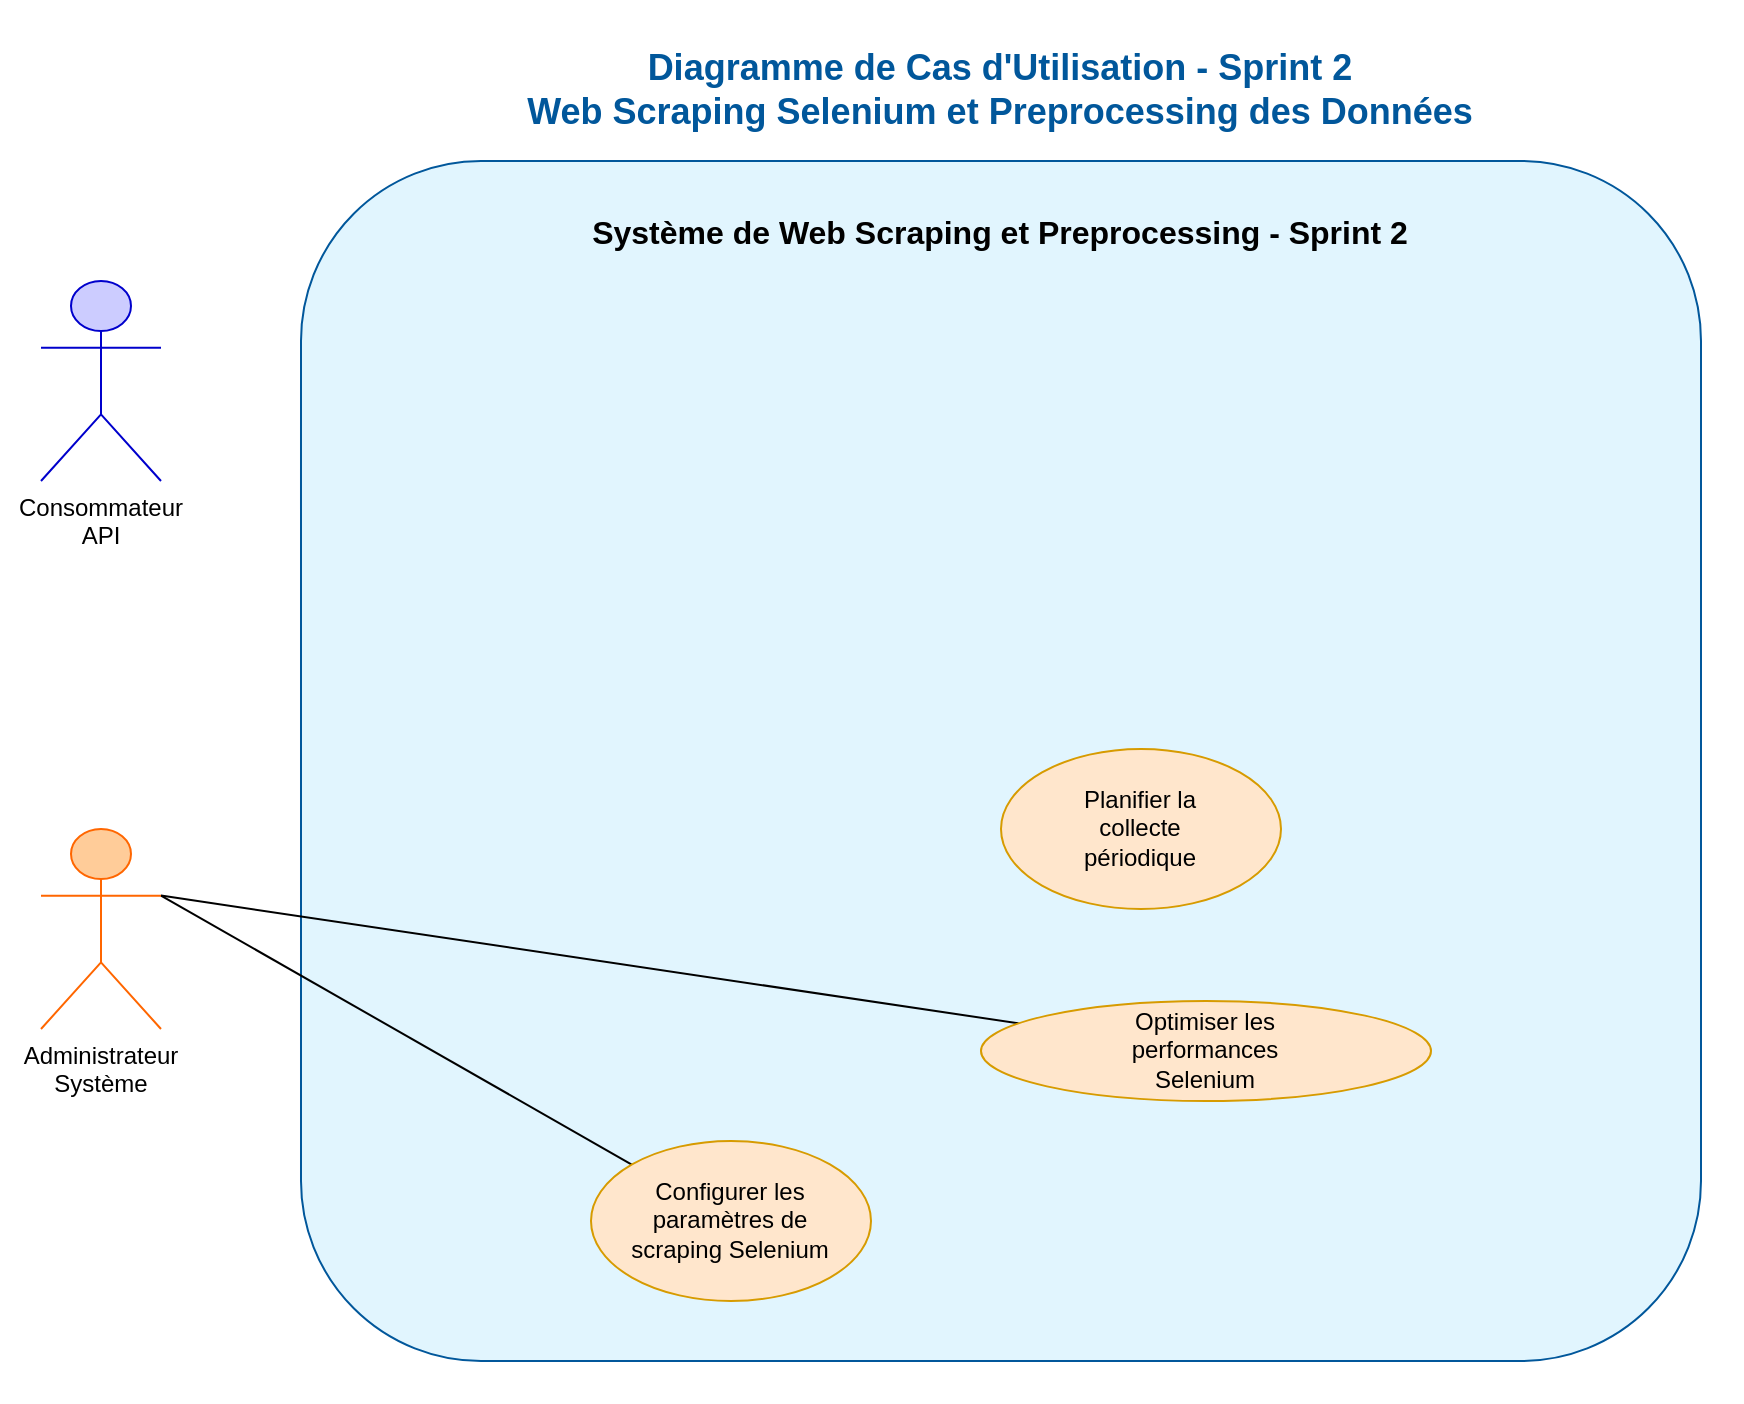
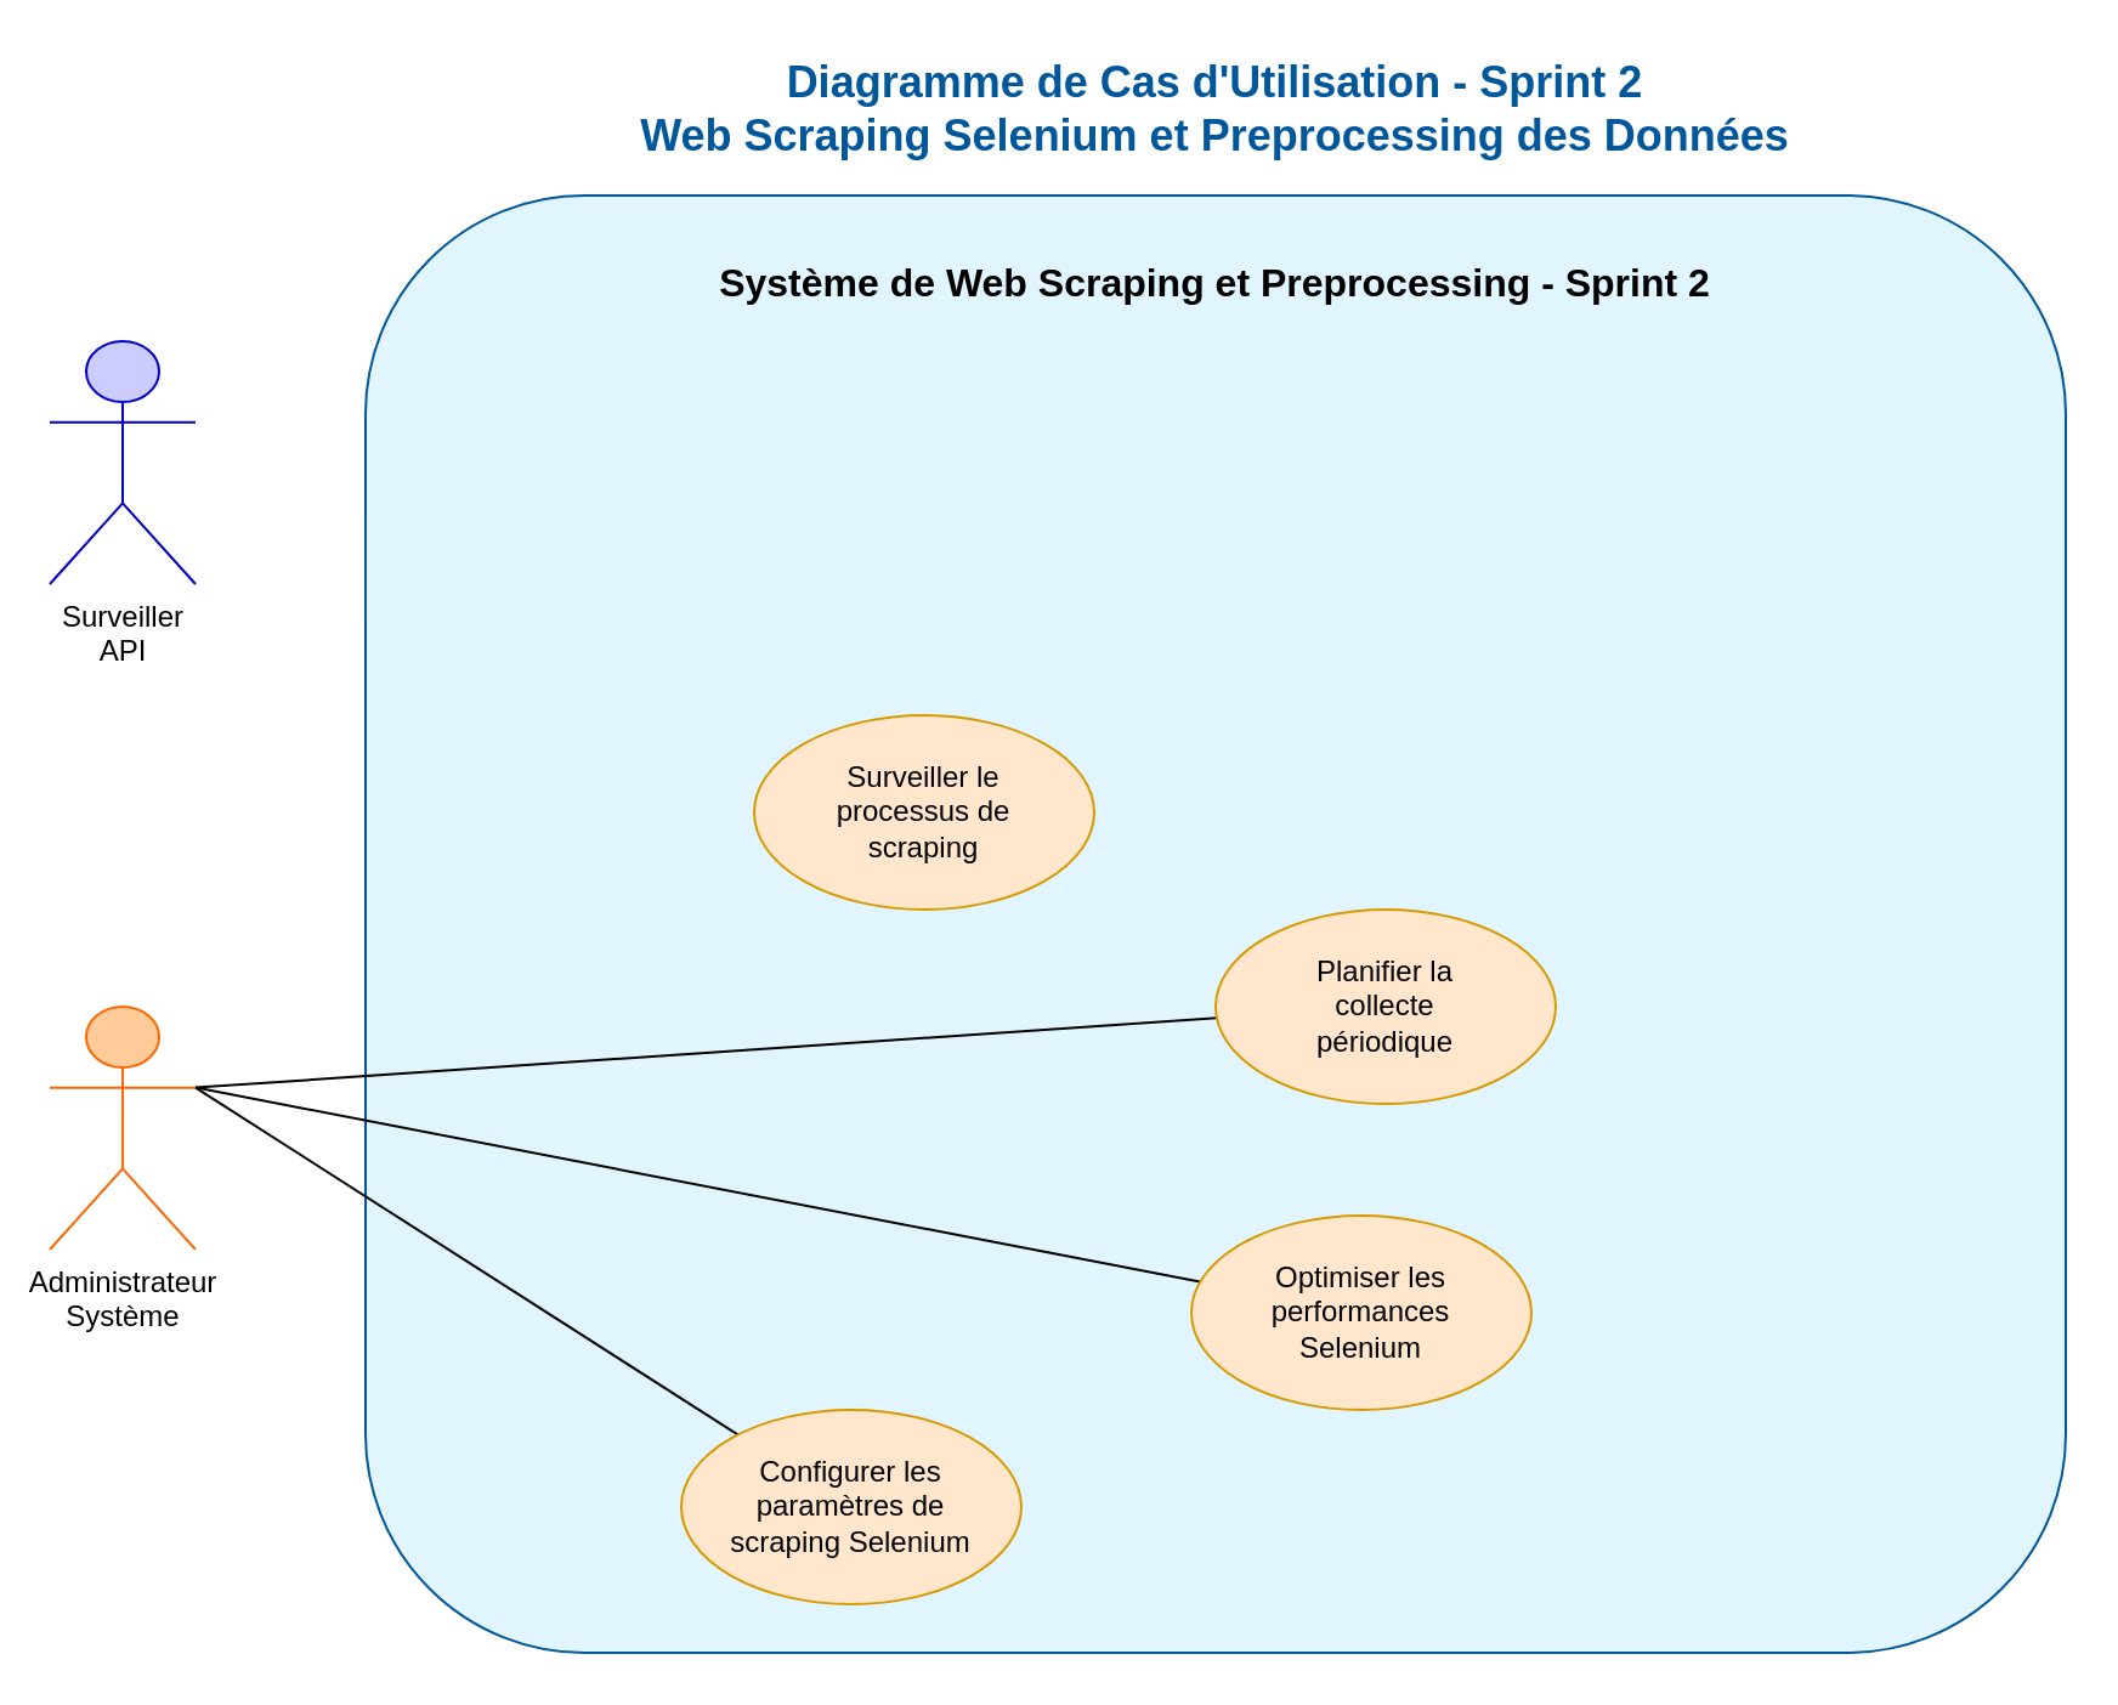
- <mxCell id="7" value="Consommateur&lt;br&gt;API" style="shape=umlActor;verticalLabelPosition=bottom;verticalAlign=top;html=1;outlineConnect=0;fillColor=#ccccff;strokeColor=#0000cc;" parent="1" vertex="1"><mxGeometry x="20" y="140" width="60" height="100" as="geometry" /></mxCell>
+ <mxCell id="7" value="Surveiller&lt;br&gt;API" style="shape=umlActor;verticalLabelPosition=bottom;verticalAlign=top;html=1;outlineConnect=0;fillColor=#ccccff;strokeColor=#0000cc;" parent="1" vertex="1"><mxGeometry x="20" y="140" width="60" height="100" as="geometry" /></mxCell>
+ <mxCell id="9" value="Surveiller le&lt;br&gt;processus de&lt;br&gt;scraping" style="ellipse;whiteSpace=wrap;html=1;fillColor=#ffe6cc;strokeColor=#d79b00;" parent="1" vertex="1"><mxGeometry x="310" y="294" width="140" height="80" as="geometry" /></mxCell>
+ <mxCell id="3" style="edgeStyle=none;html=1;exitX=1;exitY=0.333;exitDx=0;exitDy=0;exitPerimeter=0;endArrow=none;endFill=0;" edge="1" parent="1" source="6" target="10"><mxGeometry relative="1" as="geometry" /></mxCell>
- <mxCell id="11" value="Optimiser les&lt;br&gt;performances&lt;br&gt;Selenium" style="ellipse;whiteSpace=wrap;html=1;fillColor=#ffe6cc;strokeColor=#d79b00;" parent="1" vertex="1"><mxGeometry x="490" y="500" width="225" height="50" as="geometry" /></mxCell>
+ <mxCell id="11" value="Optimiser les&lt;br&gt;performances&lt;br&gt;Selenium" style="ellipse;whiteSpace=wrap;html=1;fillColor=#ffe6cc;strokeColor=#d79b00;" parent="1" vertex="1"><mxGeometry x="490" y="500" width="140" height="80" as="geometry" /></mxCell>
- <mxCell id="8" value="Configurer les&lt;br&gt;paramètres de&lt;br&gt;scraping Selenium" style="ellipse;whiteSpace=wrap;html=1;fillColor=#ffe6cc;strokeColor=#d79b00;" parent="1" vertex="1"><mxGeometry x="295" y="570" width="140" height="80" as="geometry" /></mxCell>
+ <mxCell id="8" value="Configurer les&lt;br&gt;paramètres de&lt;br&gt;scraping Selenium" style="ellipse;whiteSpace=wrap;html=1;fillColor=#ffe6cc;strokeColor=#d79b00;" parent="1" vertex="1"><mxGeometry x="280" y="580" width="140" height="80" as="geometry" /></mxCell>
